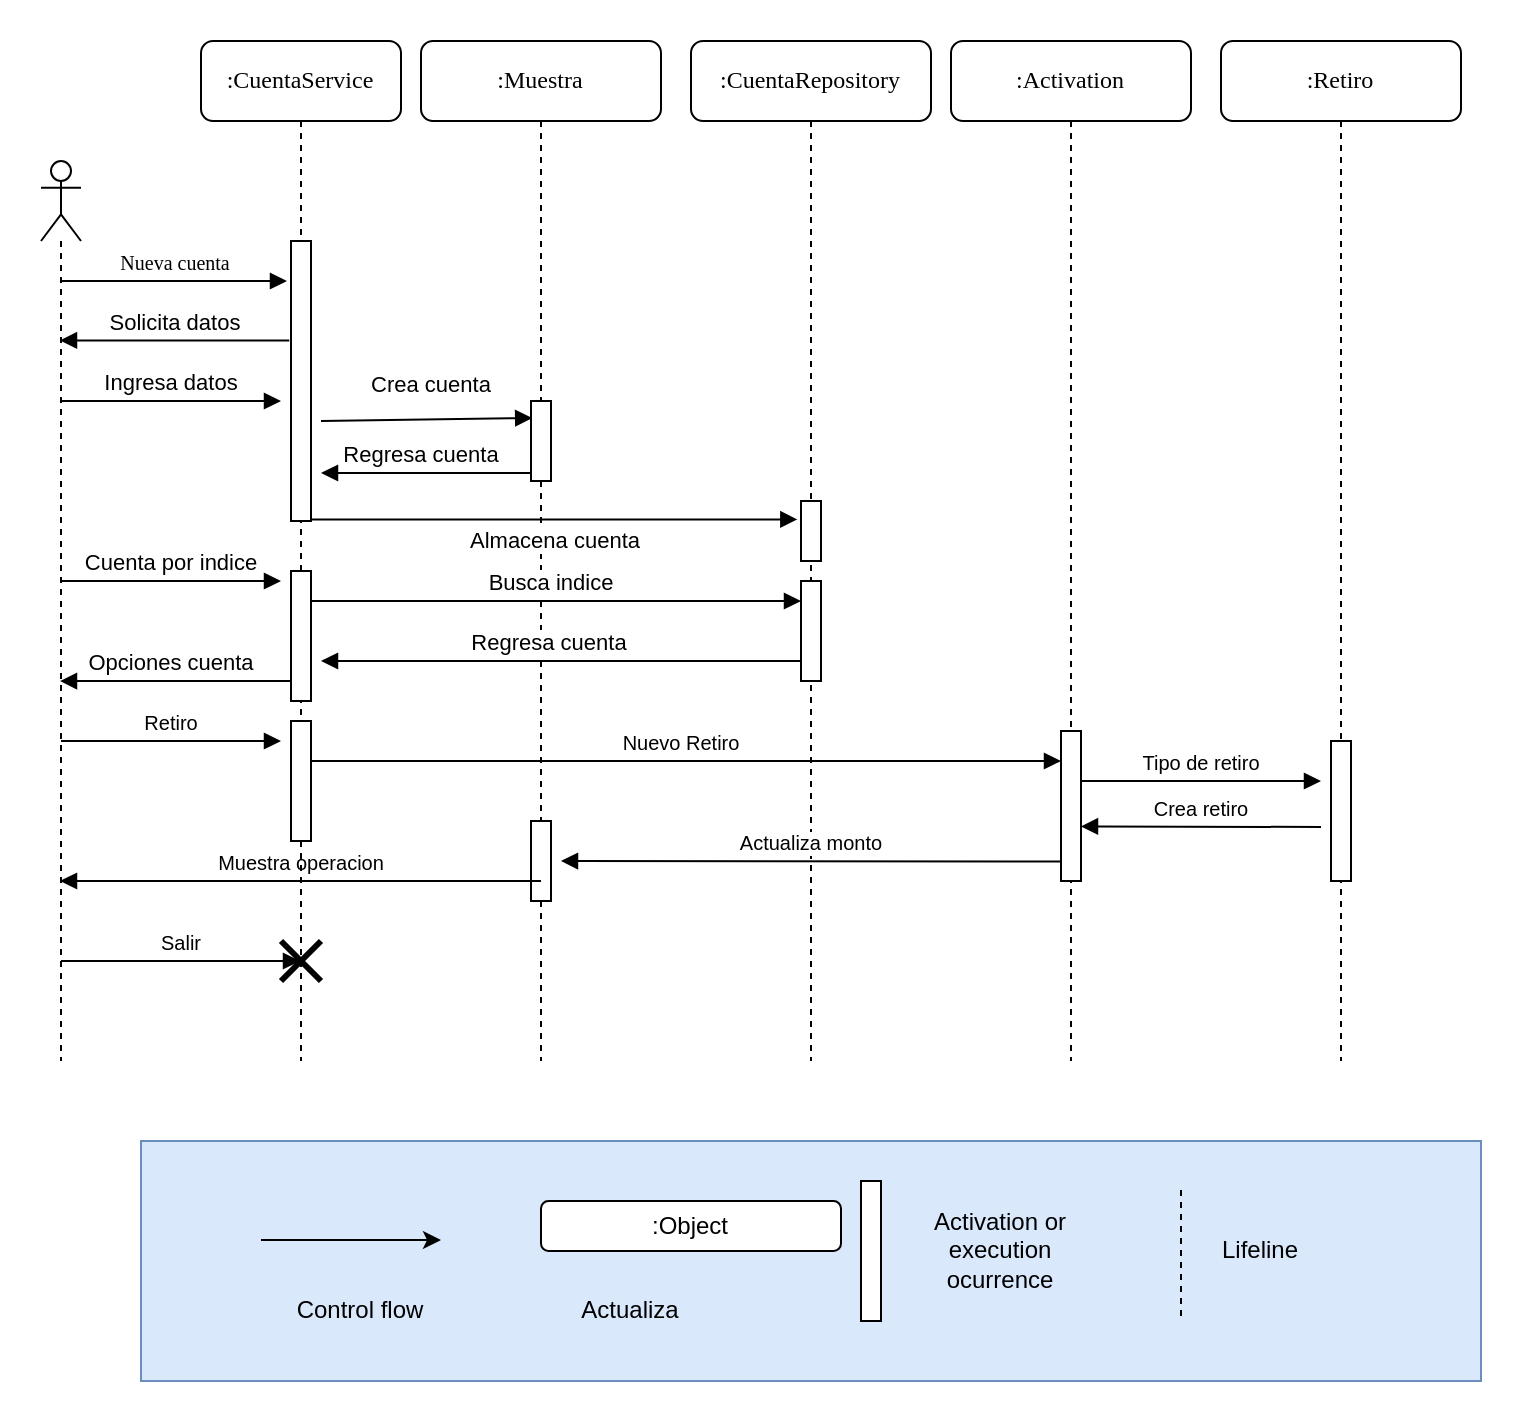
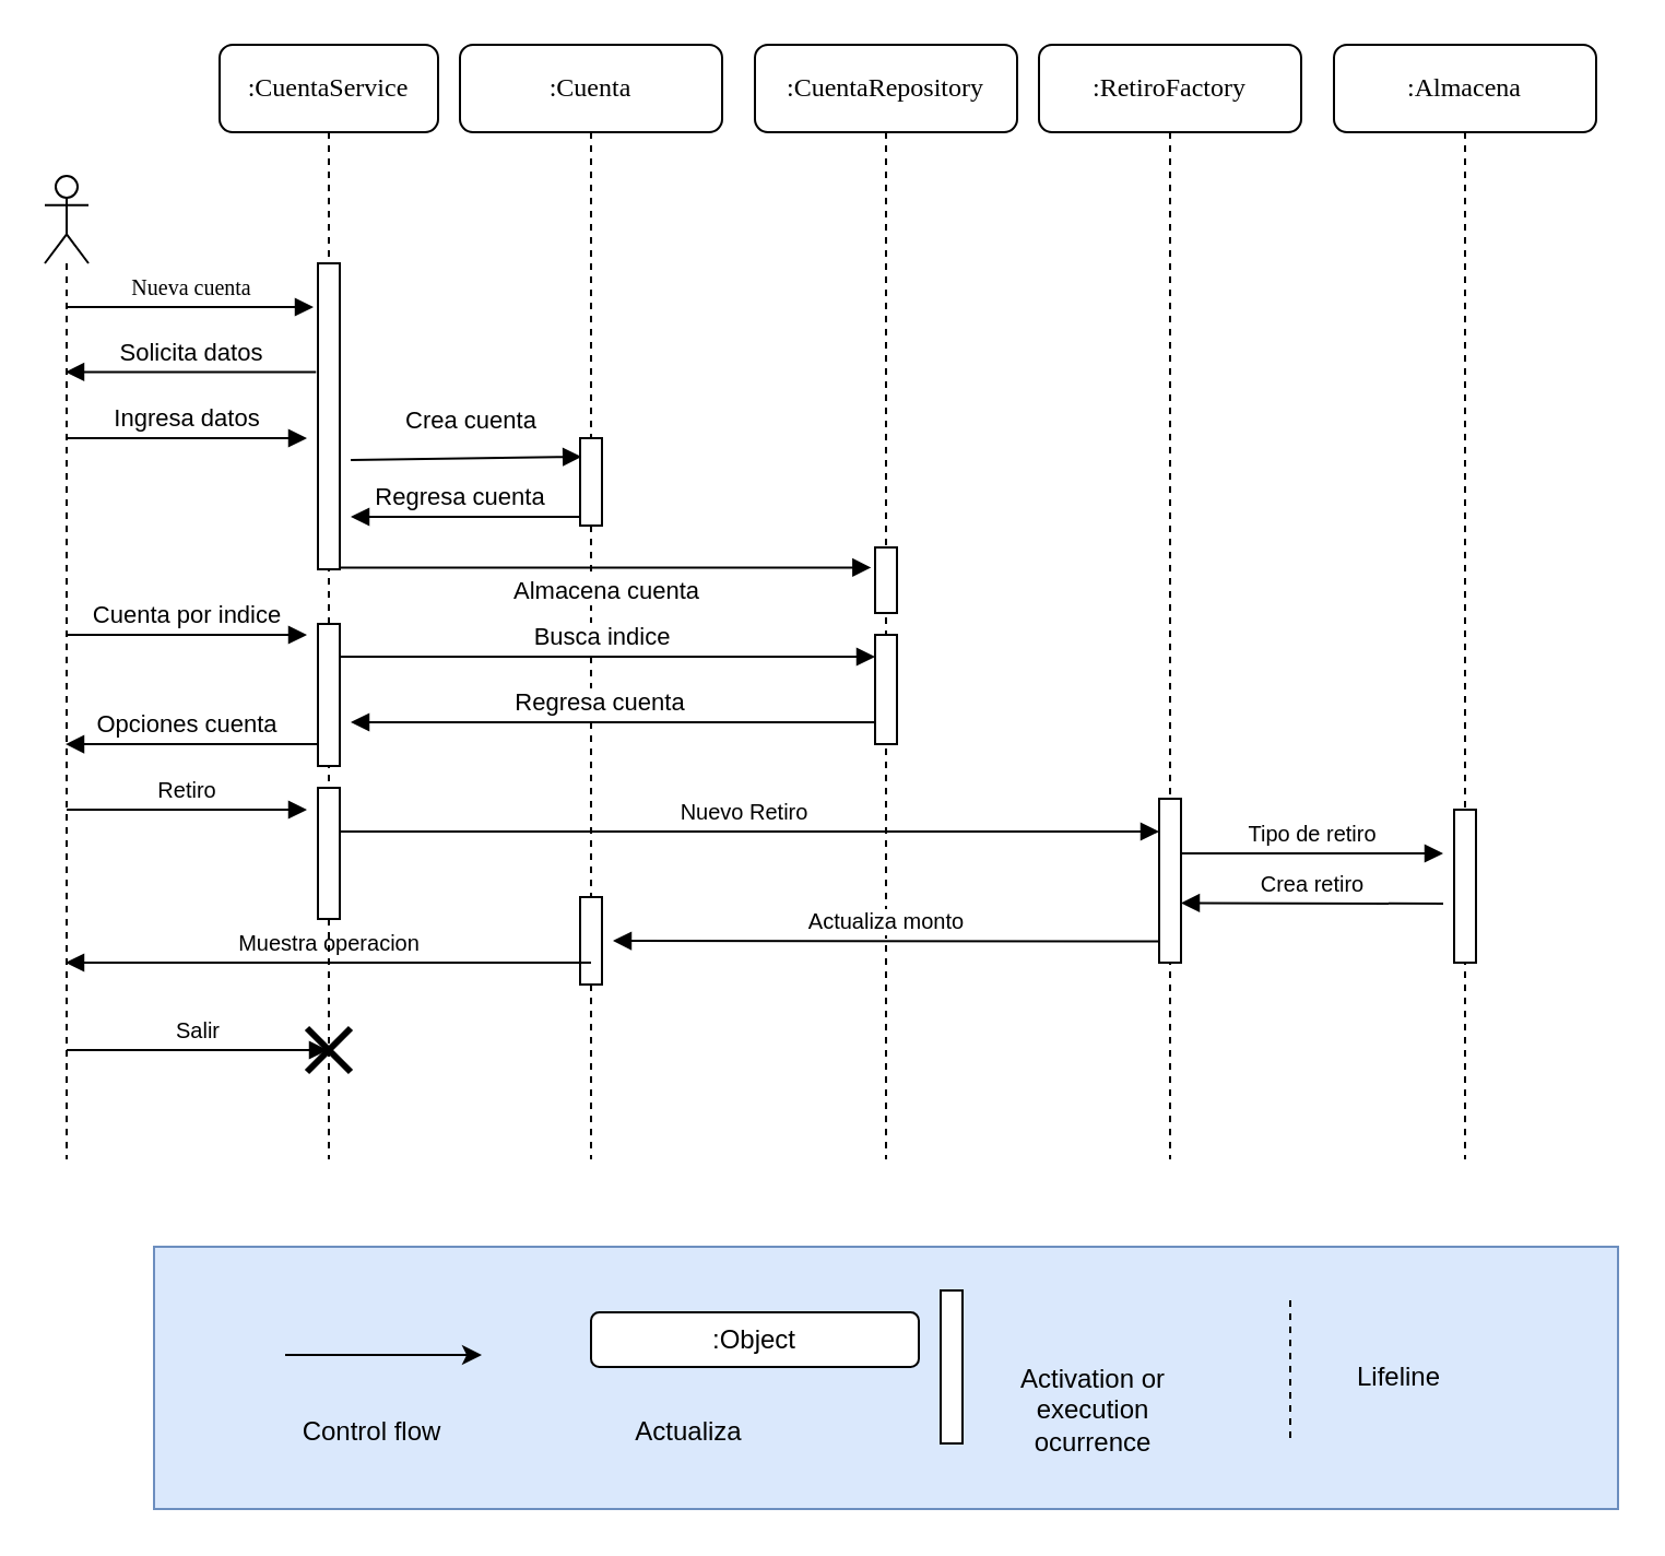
- <mxCell id="4" value=":Muestra" style="shape=umlLifeline;perimeter=lifelinePerimeter;whiteSpace=wrap;html=1;container=1;collapsible=0;recursiveResize=0;outlineConnect=0;rounded=1;shadow=0;comic=0;labelBackgroundColor=none;strokeWidth=1;fontFamily=Verdana;fontSize=12;align=center;" parent="1" vertex="1"><mxGeometry x="210" y="20" width="120" height="510" as="geometry" /></mxCell>
+ <mxCell id="4" value=":Cuenta" style="shape=umlLifeline;perimeter=lifelinePerimeter;whiteSpace=wrap;html=1;container=1;collapsible=0;recursiveResize=0;outlineConnect=0;rounded=1;shadow=0;comic=0;labelBackgroundColor=none;strokeWidth=1;fontFamily=Verdana;fontSize=12;align=center;" parent="1" vertex="1"><mxGeometry x="210" y="20" width="120" height="510" as="geometry" /></mxCell>
- <mxCell id="37" value=":Activation" style="shape=umlLifeline;perimeter=lifelinePerimeter;whiteSpace=wrap;html=1;container=1;collapsible=0;recursiveResize=0;outlineConnect=0;rounded=1;shadow=0;comic=0;labelBackgroundColor=none;strokeWidth=1;fontFamily=Verdana;fontSize=12;align=center;" vertex="1" parent="1"><mxGeometry x="475" y="20" width="120" height="510" as="geometry" /></mxCell>
+ <mxCell id="37" value=":RetiroFactory" style="shape=umlLifeline;perimeter=lifelinePerimeter;whiteSpace=wrap;html=1;container=1;collapsible=0;recursiveResize=0;outlineConnect=0;rounded=1;shadow=0;comic=0;labelBackgroundColor=none;strokeWidth=1;fontFamily=Verdana;fontSize=12;align=center;" vertex="1" parent="1"><mxGeometry x="475" y="20" width="120" height="510" as="geometry" /></mxCell>
- <mxCell id="41" value=":Retiro" style="shape=umlLifeline;perimeter=lifelinePerimeter;whiteSpace=wrap;html=1;container=1;collapsible=0;recursiveResize=0;outlineConnect=0;rounded=1;shadow=0;comic=0;labelBackgroundColor=none;strokeWidth=1;fontFamily=Verdana;fontSize=12;align=center;" vertex="1" parent="1"><mxGeometry x="610" y="20" width="120" height="510" as="geometry" /></mxCell>
+ <mxCell id="41" value=":Almacena" style="shape=umlLifeline;perimeter=lifelinePerimeter;whiteSpace=wrap;html=1;container=1;collapsible=0;recursiveResize=0;outlineConnect=0;rounded=1;shadow=0;comic=0;labelBackgroundColor=none;strokeWidth=1;fontFamily=Verdana;fontSize=12;align=center;" vertex="1" parent="1"><mxGeometry x="610" y="20" width="120" height="510" as="geometry" /></mxCell>
- <mxCell id="23" value="Activation or execution ocurrence" style="text;html=1;strokeColor=none;fillColor=none;align=center;verticalAlign=middle;whiteSpace=wrap;rounded=0;" parent="1" vertex="1"><mxGeometry x="450" y="610" width="100" height="30" as="geometry" /></mxCell>
+ <mxCell id="23" value="Activation or execution ocurrence" style="text;html=1;strokeColor=none;fillColor=none;align=center;verticalAlign=middle;whiteSpace=wrap;rounded=0;" parent="1" vertex="1"><mxGeometry x="450" y="630" width="100" height="30" as="geometry" /></mxCell>
- <mxCell id="25" value="Lifeline" style="text;html=1;strokeColor=none;fillColor=none;align=center;verticalAlign=middle;whiteSpace=wrap;rounded=0;" parent="1" vertex="1"><mxGeometry x="600" y="610" width="60" height="30" as="geometry" /></mxCell>
+ <mxCell id="25" value="Lifeline" style="text;html=1;strokeColor=none;fillColor=none;align=center;verticalAlign=middle;whiteSpace=wrap;rounded=0;" parent="1" vertex="1"><mxGeometry x="610" y="615" width="60" height="30" as="geometry" /></mxCell>
- <mxCell id="19" value="Control flow" style="text;html=1;strokeColor=none;fillColor=none;align=center;verticalAlign=middle;whiteSpace=wrap;rounded=0;" parent="1" vertex="1"><mxGeometry x="130" y="640" width="100" height="30" as="geometry" /></mxCell>
+ <mxCell id="19" value="Control flow" style="text;html=1;strokeColor=none;fillColor=none;align=center;verticalAlign=middle;whiteSpace=wrap;rounded=0;" parent="1" vertex="1"><mxGeometry x="120" y="640" width="100" height="30" as="geometry" /></mxCell>
